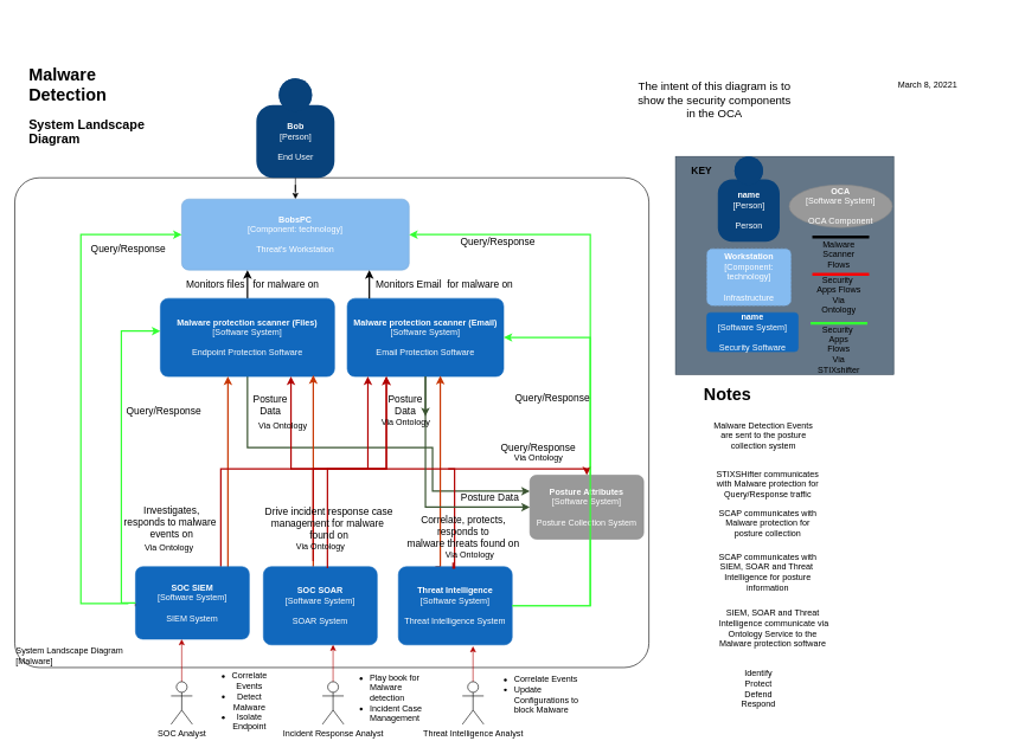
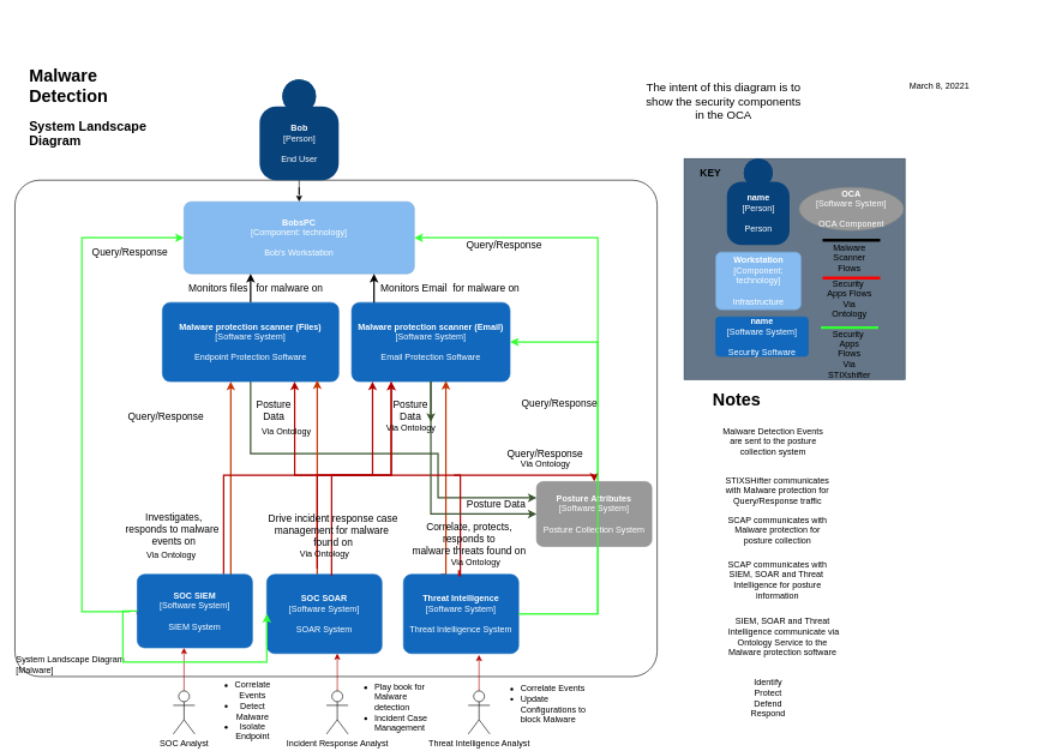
- <mxCell id="6" value="&lt;b&gt;BobsPC&lt;/b&gt;&lt;div&gt;[Component: technology]&lt;/div&gt;&lt;br&gt;&lt;div&gt;Threat's Workstation  &lt;/div&gt;" style="rounded=1;whiteSpace=wrap;html=1;labelBackgroundColor=none;fillColor=#85BBF0;fontColor=#ffffff;align=center;arcSize=10;strokeColor=#78A8D8;metaEdit=1;metaData={&quot;c4Type&quot;:{&quot;editable&quot;:false}};points=[[0.25,0,0],[0.5,0,0],[0.75,0,0],[1,0.25,0],[1,0.5,0],[1,0.75,0],[0.75,1,0],[0.5,1,0],[0.25,1,0],[0,0.75,0],[0,0.5,0],[0,0.25,0]];" parent="1" vertex="1"><mxGeometry x="255" y="280" width="320" height="100" as="geometry" /></mxCell>
+ <mxCell id="6" value="&lt;b&gt;BobsPC&lt;/b&gt;&lt;div&gt;[Component: technology]&lt;/div&gt;&lt;br&gt;&lt;div&gt;Bob's Workstation  &lt;/div&gt;" style="rounded=1;whiteSpace=wrap;html=1;labelBackgroundColor=none;fillColor=#85BBF0;fontColor=#ffffff;align=center;arcSize=10;strokeColor=#78A8D8;metaEdit=1;metaData={&quot;c4Type&quot;:{&quot;editable&quot;:false}};points=[[0.25,0,0],[0.5,0,0],[0.75,0,0],[1,0.25,0],[1,0.5,0],[1,0.75,0],[0.75,1,0],[0.5,1,0],[0.25,1,0],[0,0.75,0],[0,0.5,0],[0,0.25,0]];" parent="1" vertex="1"><mxGeometry x="255" y="280" width="320" height="100" as="geometry" /></mxCell>
- <mxCell id="34" value="&lt;b&gt;Workstation&lt;/b&gt;&lt;div&gt;[Component: technology]&lt;/div&gt;&lt;br&gt;&lt;div&gt;Infrastructure&lt;/div&gt;" style="rounded=1;whiteSpace=wrap;html=1;labelBackgroundColor=none;fillColor=#85BBF0;fontColor=#ffffff;align=center;arcSize=10;strokeColor=#78A8D8;metaEdit=1;metaData={&quot;c4Type&quot;:{&quot;editable&quot;:false}};points=[[0.25,0,0],[0.5,0,0],[0.75,0,0],[1,0.25,0],[1,0.5,0],[1,0.75,0],[0.75,1,0],[0.5,1,0],[0.25,1,0],[0,0.75,0],[0,0.5,0],[0,0.25,0]];dashed=1;" parent="1" vertex="1"><mxGeometry x="994" y="350" width="118.5" height="80" as="geometry" /></mxCell>
+ <mxCell id="34" value="&lt;b&gt;Workstation&lt;/b&gt;&lt;div&gt;[Component: technology]&lt;/div&gt;&lt;br&gt;&lt;div&gt;Infrastructure&lt;/div&gt;" style="rounded=1;whiteSpace=wrap;html=1;labelBackgroundColor=none;fillColor=#85BBF0;fontColor=#ffffff;align=center;arcSize=10;strokeColor=#78A8D8;metaEdit=1;metaData={&quot;c4Type&quot;:{&quot;editable&quot;:false}};points=[[0.25,0,0],[0.5,0,0],[0.75,0,0],[1,0.25,0],[1,0.5,0],[1,0.75,0],[0.75,1,0],[0.5,1,0],[0.25,1,0],[0,0.75,0],[0,0.5,0],[0,0.25,0]];" parent="1" vertex="1"><mxGeometry x="994" y="350" width="118.5" height="80" as="geometry" /></mxCell>
- <mxCell id="46" style="edgeStyle=orthogonalEdgeStyle;rounded=0;orthogonalLoop=1;jettySize=auto;html=1;startArrow=none;startFill=0;strokeWidth=2;fontSize=16;fillColor=#fa6800;exitX=0;exitY=0.5;exitDx=0;exitDy=0;exitPerimeter=0;entryX=0;entryY=0.418;entryDx=0;entryDy=0;entryPerimeter=0;strokeColor=#33FF33;" parent="1" source="15" target="9" edge="1"><mxGeometry relative="1" as="geometry"><mxPoint x="265" y="605.5" as="sourcePoint" /><mxPoint x="112.5" y="505" as="targetPoint" /></mxGeometry></mxCell>
+ <mxCell id="46" style="edgeStyle=orthogonalEdgeStyle;rounded=0;orthogonalLoop=1;jettySize=auto;html=1;startArrow=none;startFill=0;strokeWidth=2;fontSize=16;fillColor=#fa6800;exitX=0;exitY=0.5;exitDx=0;exitDy=0;exitPerimeter=0;strokeColor=#33FF33;" parent="1" source="15" target="17" edge="1"><mxGeometry relative="1" as="geometry"><mxPoint x="265" y="605.5" as="sourcePoint" /><mxPoint x="112.5" y="505" as="targetPoint" /></mxGeometry></mxCell>
